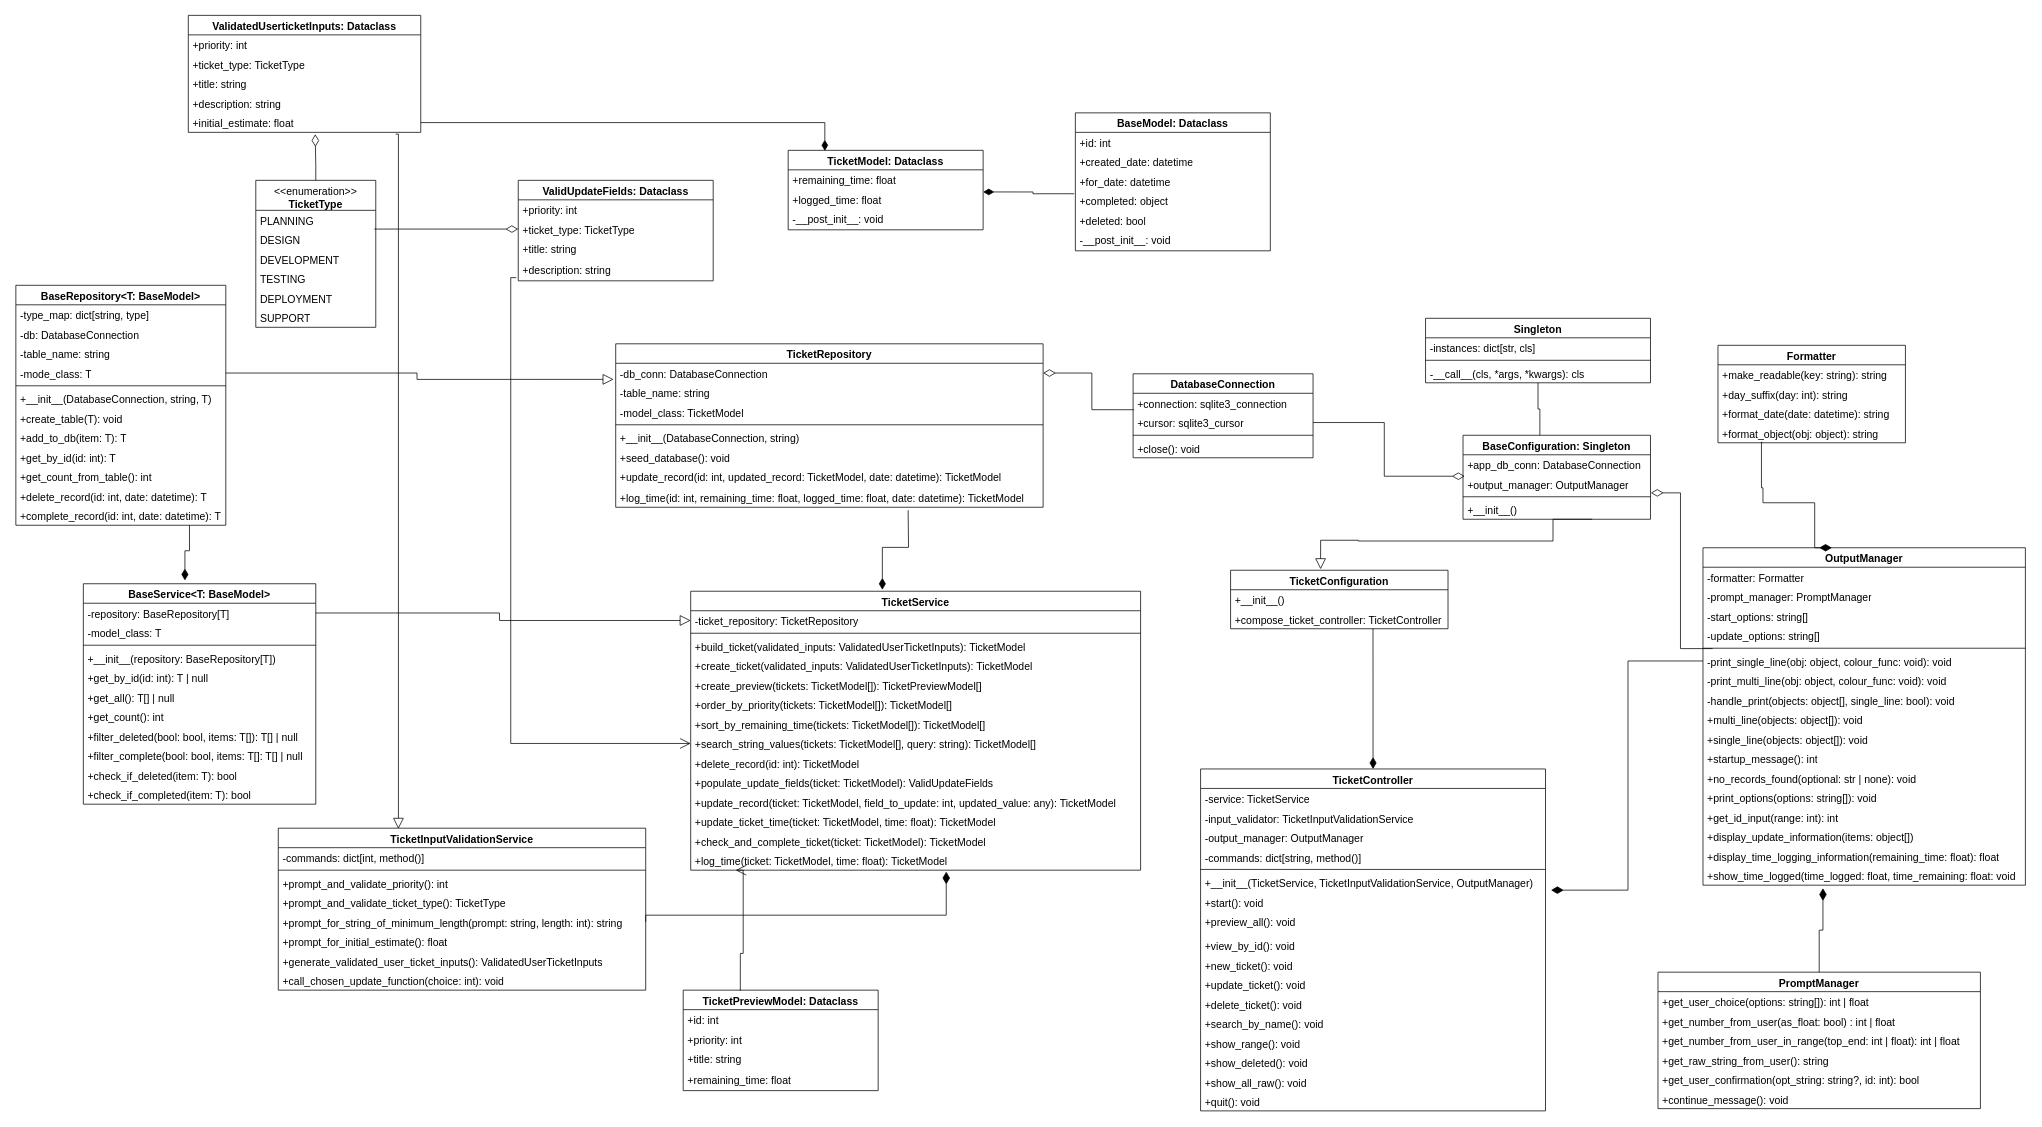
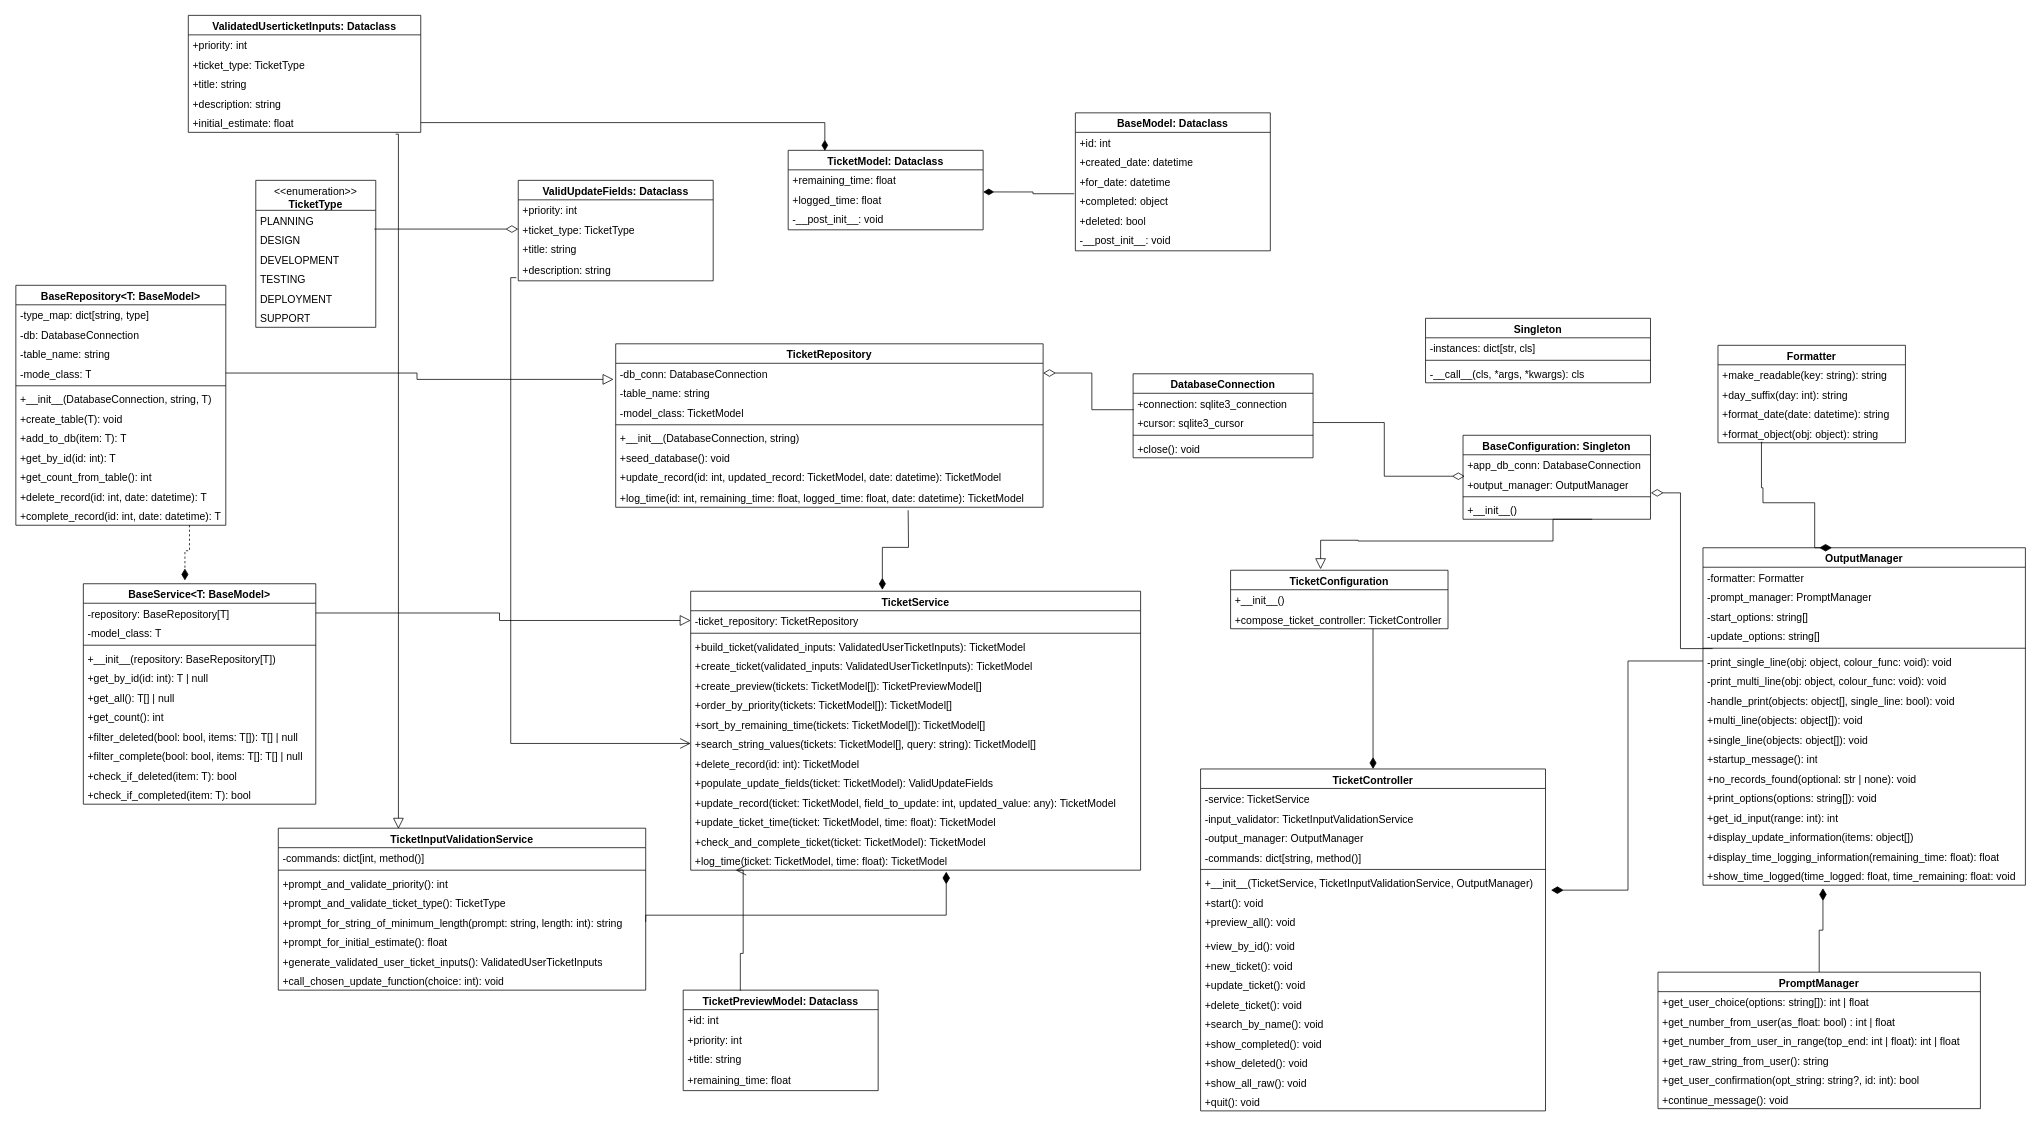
- <mxCell id="175" style="edgeStyle=orthogonalEdgeStyle;rounded=0;orthogonalLoop=1;jettySize=auto;html=1;entryX=0.546;entryY=1.094;entryDx=0;entryDy=0;endArrow=diamondThin;endFill=0;jumpSize=13;endSize=14;fontSize=14;exitX=0.5;exitY=0;exitDx=0;exitDy=0;entryPerimeter=0;" edge="1" parent="1" source="166" target="151"><mxGeometry relative="1" as="geometry"><mxPoint x="880" y="-140" as="sourcePoint" /><mxPoint x="1040" y="220" as="targetPoint" /><Array as="points"><mxPoint x="420" y="220" /><mxPoint x="419" y="220" /></Array></mxGeometry></mxCell>
- <mxCell id="63" style="edgeStyle=orthogonalEdgeStyle;rounded=0;orthogonalLoop=1;jettySize=auto;html=1;entryX=0.41;entryY=0;entryDx=0;entryDy=0;strokeColor=default;endArrow=none;endFill=0;entryPerimeter=0;fontSize=14;" parent="1" source="64" target="20" edge="1"><mxGeometry relative="1" as="geometry" /></mxCell>
- <mxCell id="138" style="edgeStyle=orthogonalEdgeStyle;rounded=0;orthogonalLoop=1;jettySize=auto;html=1;exitX=0.827;exitY=0.992;exitDx=0;exitDy=0;entryX=0.437;entryY=-0.015;entryDx=0;entryDy=0;endArrow=diamondThin;endFill=1;endSize=13;exitPerimeter=0;entryPerimeter=0;fontSize=14;" parent="1" source="109" target="110" edge="1"><mxGeometry relative="1" as="geometry"><mxPoint x="475" y="621" as="sourcePoint" /><mxPoint x="465" y="800" as="targetPoint" /></mxGeometry></mxCell>
+ <mxCell id="138" style="edgeStyle=orthogonalEdgeStyle;rounded=0;orthogonalLoop=1;jettySize=auto;html=1;exitX=0.827;exitY=0.992;exitDx=0;exitDy=0;entryX=0.437;entryY=-0.015;entryDx=0;entryDy=0;endArrow=diamondThin;endFill=1;endSize=13;exitPerimeter=0;entryPerimeter=0;fontSize=14;dashed=1;" parent="1" source="109" target="110" edge="1"><mxGeometry relative="1" as="geometry"><mxPoint x="475" y="621" as="sourcePoint" /><mxPoint x="465" y="800" as="targetPoint" /></mxGeometry></mxCell>
- <mxCell id="16" value="+show_range(): void" style="text;strokeColor=none;fillColor=none;align=left;verticalAlign=top;spacingLeft=4;spacingRight=4;overflow=hidden;rotatable=0;points=[[0,0.5],[1,0.5]];portConstraint=eastwest;whiteSpace=wrap;html=1;fontSize=14;" parent="2" vertex="1"><mxGeometry y="352" width="460" height="26" as="geometry" /></mxCell>
+ <mxCell id="16" value="+show_completed(): void" style="text;strokeColor=none;fillColor=none;align=left;verticalAlign=top;spacingLeft=4;spacingRight=4;overflow=hidden;rotatable=0;points=[[0,0.5],[1,0.5]];portConstraint=eastwest;whiteSpace=wrap;html=1;fontSize=14;" parent="2" vertex="1"><mxGeometry y="352" width="460" height="26" as="geometry" /></mxCell>
